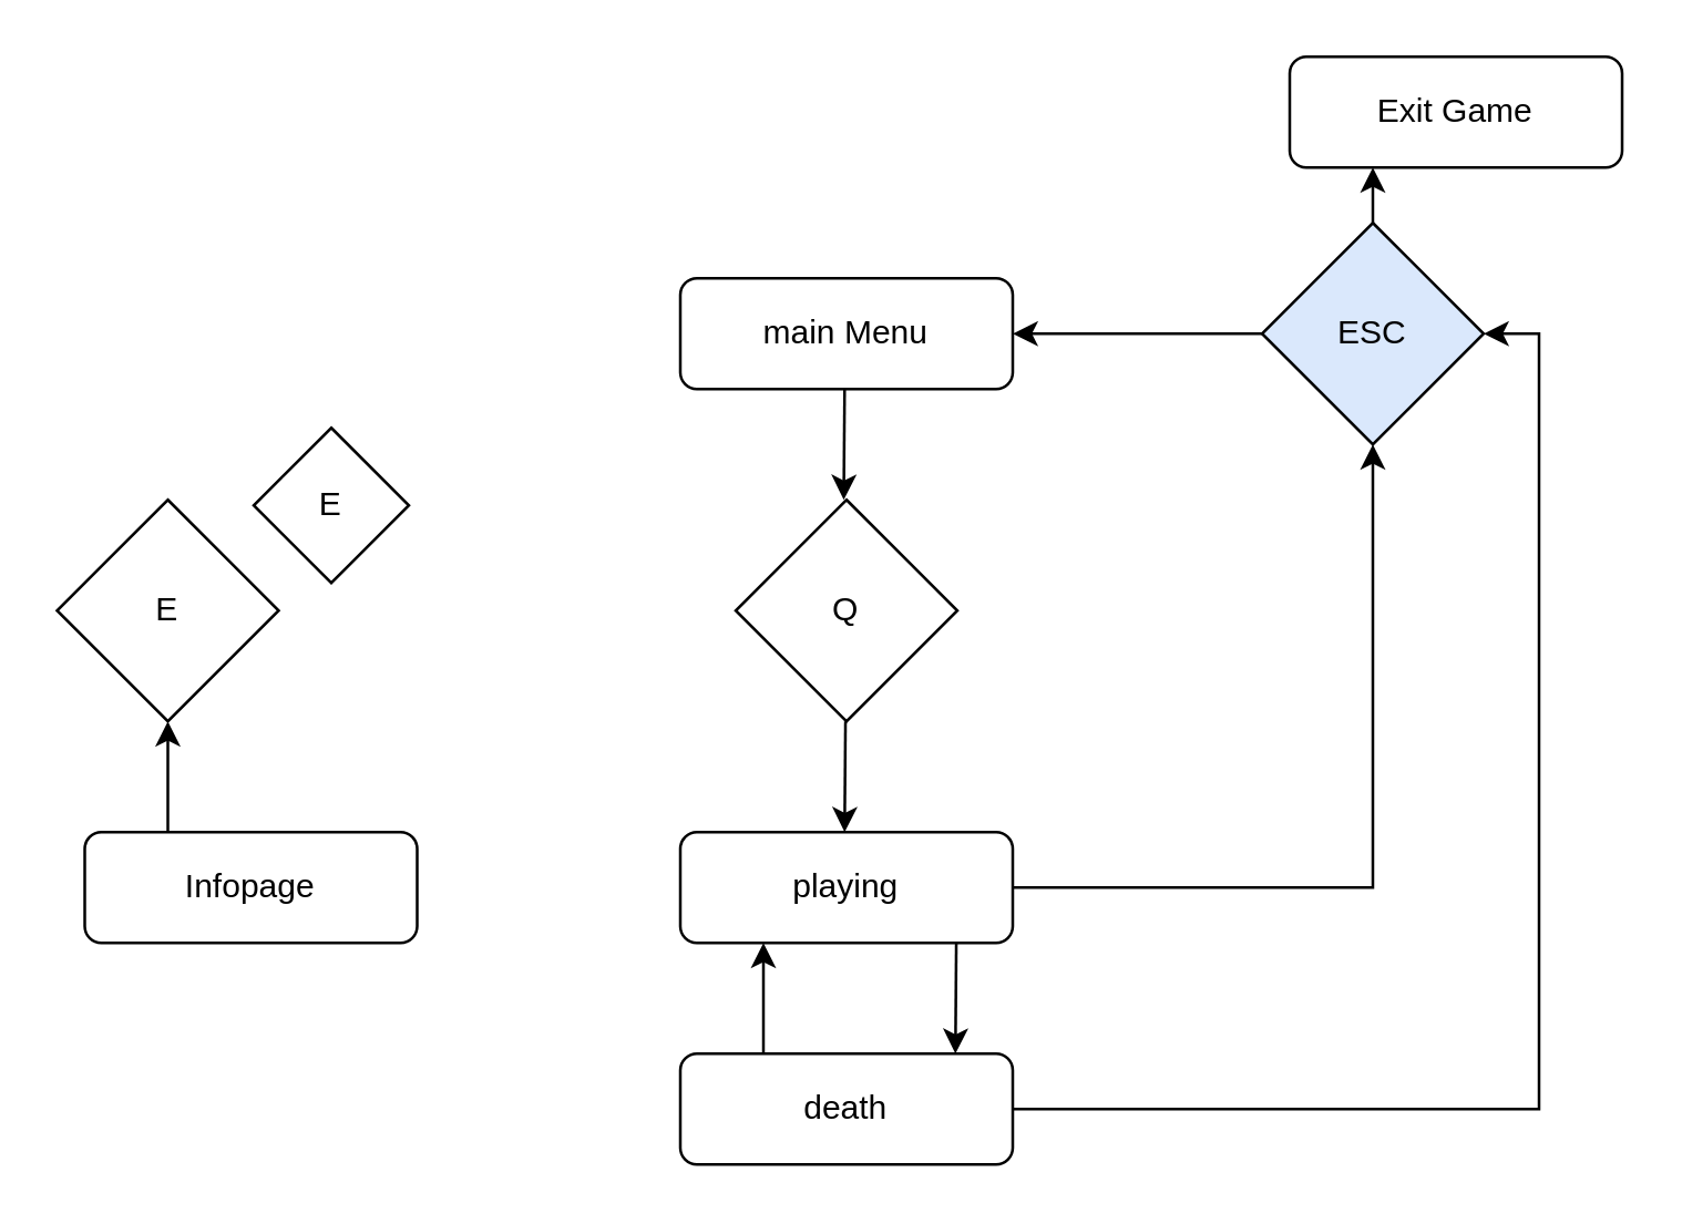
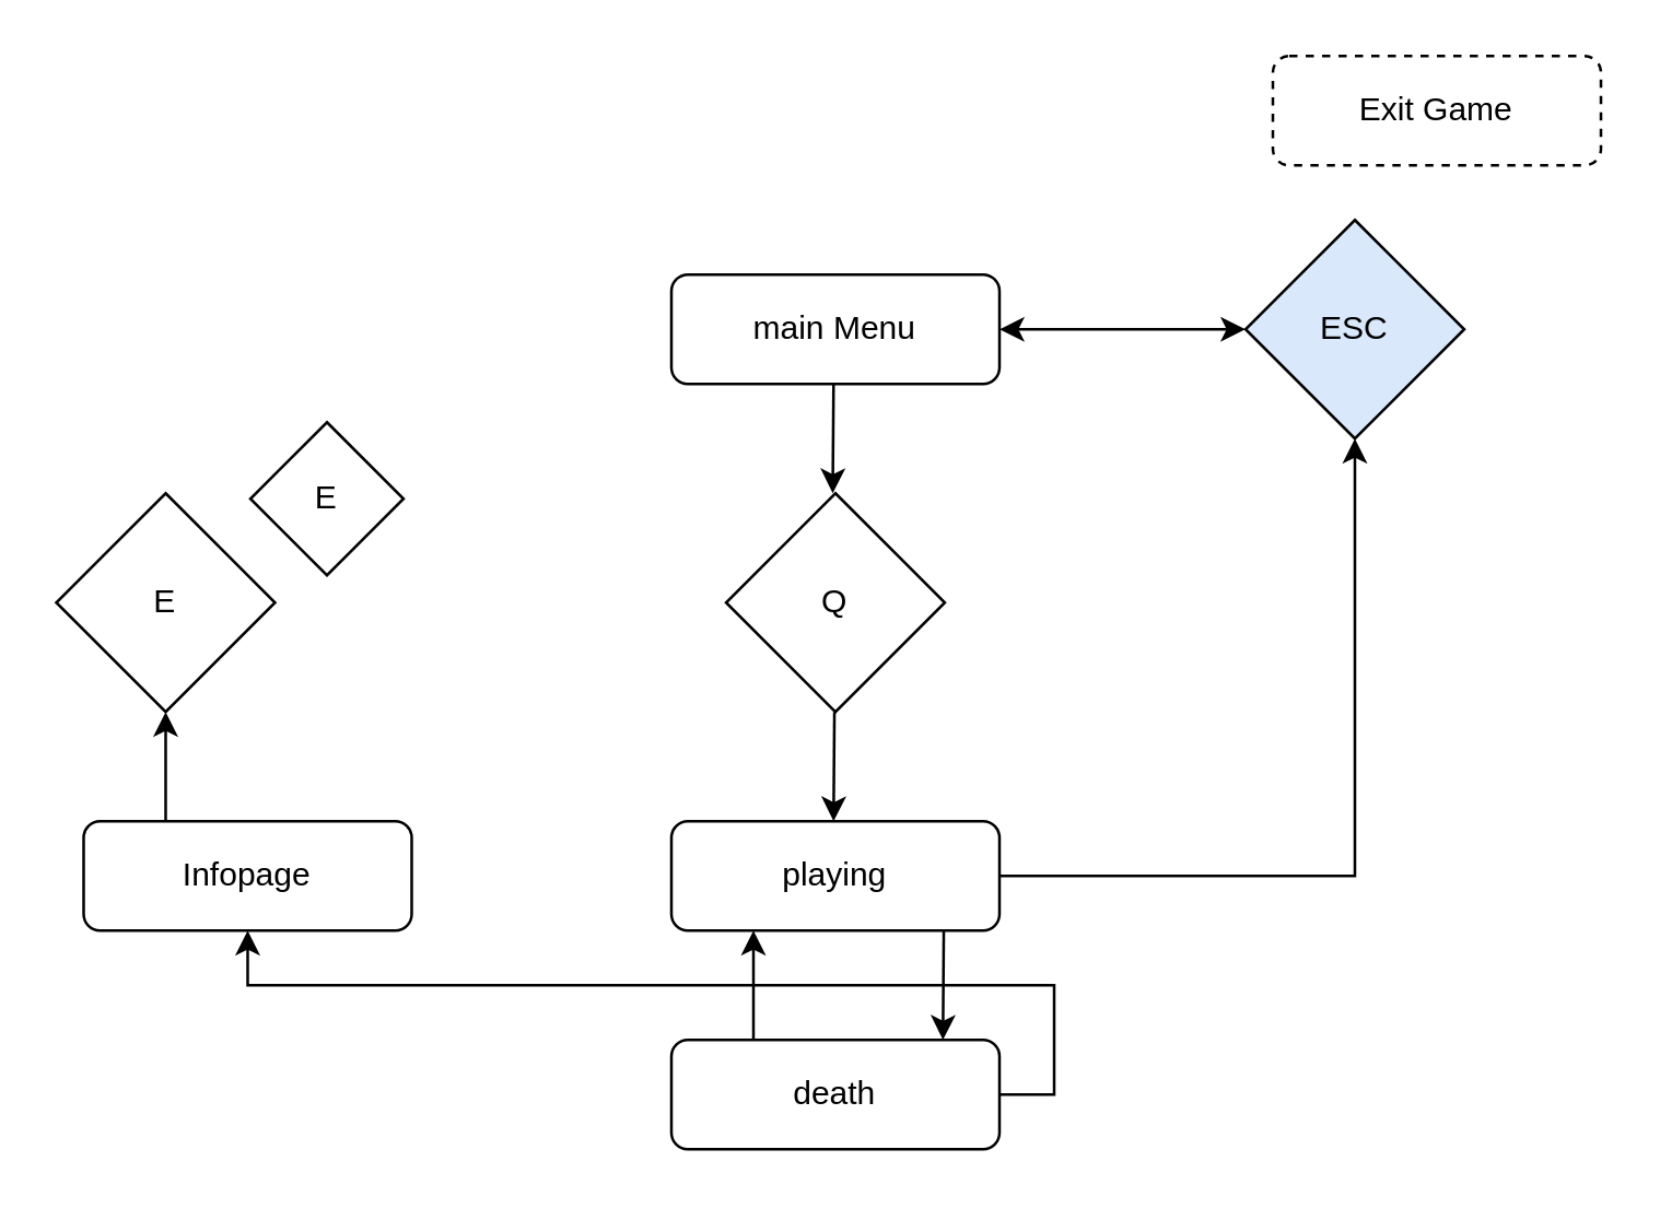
- <mxCell id="13" value="Exit Game" style="rounded=1;whiteSpace=wrap;html=1;" parent="1" vertex="1"><mxGeometry x="465" y="20" width="120" height="40" as="geometry" /></mxCell>
+ <mxCell id="13" value="Exit Game" style="rounded=1;whiteSpace=wrap;html=1;dashed=1;" parent="1" vertex="1"><mxGeometry x="465" y="20" width="120" height="40" as="geometry" /></mxCell>
- <mxCell id="8" style="edgeStyle=orthogonalEdgeStyle;rounded=0;orthogonalLoop=1;jettySize=auto;html=1;exitX=0.5;exitY=0;exitDx=0;exitDy=0;entryX=0.25;entryY=1;entryDx=0;entryDy=0;" parent="1" source="9" target="13" edge="1"><mxGeometry relative="1" as="geometry" /></mxCell>
- <mxCell id="19" value="" style="endArrow=none;startArrow=classic;html=1;rounded=0;exitX=1;exitY=0.5;exitDx=0;exitDy=0;entryX=0;entryY=0.5;entryDx=0;entryDy=0;" parent="1" source="15" target="9" edge="1"><mxGeometry width="50" height="50" relative="1" as="geometry"><mxPoint x="374" y="114" as="sourcePoint" /><mxPoint x="424" y="64" as="targetPoint" /></mxGeometry></mxCell>
+ <mxCell id="19" value="" style="endArrow=classic;startArrow=classic;html=1;rounded=0;exitX=1;exitY=0.5;exitDx=0;exitDy=0;entryX=0;entryY=0.5;entryDx=0;entryDy=0;" parent="1" source="15" target="9" edge="1"><mxGeometry width="50" height="50" relative="1" as="geometry"><mxPoint x="374" y="114" as="sourcePoint" /><mxPoint x="424" y="64" as="targetPoint" /></mxGeometry></mxCell>
- <mxCell id="10" style="edgeStyle=orthogonalEdgeStyle;rounded=0;orthogonalLoop=1;jettySize=auto;html=1;exitX=1;exitY=0.5;exitDx=0;exitDy=0;entryX=1;entryY=0.5;entryDx=0;entryDy=0;" parent="1" source="12" target="9" edge="1"><mxGeometry relative="1" as="geometry" /></mxCell>
+ <mxCell id="10" style="edgeStyle=orthogonalEdgeStyle;rounded=0;orthogonalLoop=1;jettySize=auto;html=1;exitX=1;exitY=0.5;exitDx=0;exitDy=0;" parent="1" source="12" target="3" edge="1"><mxGeometry relative="1" as="geometry" /></mxCell>
